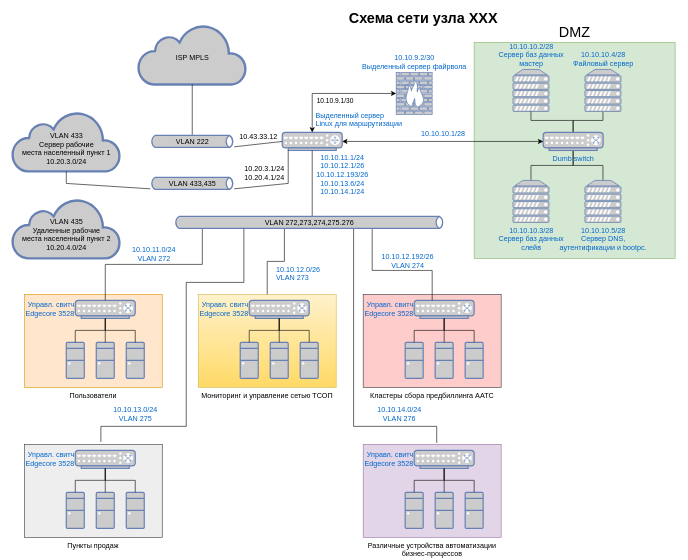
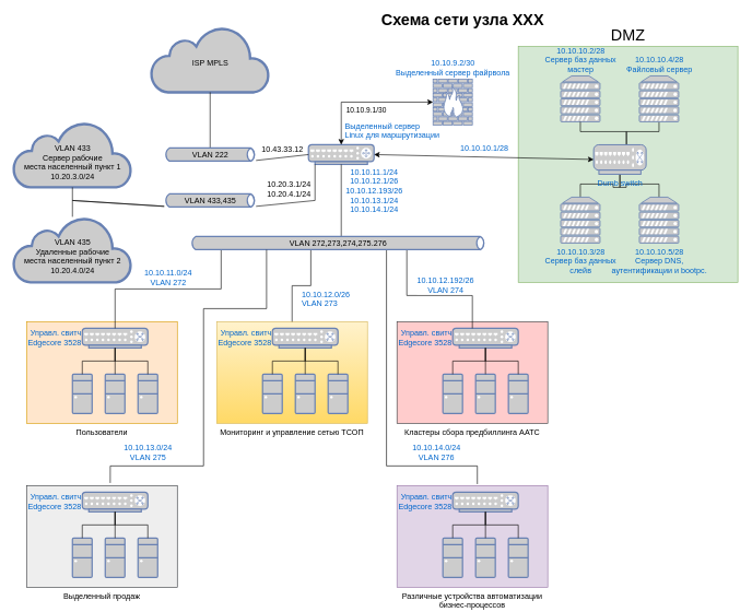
- <mxCell id="25" value="Dumb switch" style="fontColor=#0066CC;verticalAlign=top;verticalLabelPosition=bottom;labelPosition=center;align=center;html=1;outlineConnect=0;fillColor=#CCCCCC;strokeColor=#6881B3;gradientColor=none;gradientDirection=north;strokeWidth=2;shape=mxgraph.networks.switch;fontSize=12;" parent="1" vertex="1"><mxGeometry x="905" y="220" width="100" height="30" as="geometry" /></mxCell>
+ <mxCell id="25" value="Dumb switch" style="fontColor=#0066CC;verticalAlign=top;verticalLabelPosition=bottom;labelPosition=center;align=center;html=1;outlineConnect=0;fillColor=#CCCCCC;strokeColor=#6881B3;gradientColor=none;gradientDirection=north;strokeWidth=2;shape=mxgraph.networks.switch;fontSize=12;" parent="1" vertex="1"><mxGeometry x="905" y="220" width="80" height="45" as="geometry" /></mxCell>
- <mxCell id="75" value="&lt;span style=&quot;text-align: left ; background-color: rgb(255 , 255 , 255)&quot;&gt;10.10.11.1/24&lt;/span&gt;&lt;br style=&quot;text-align: left&quot;&gt;&lt;span style=&quot;text-align: left ; background-color: rgb(255 , 255 , 255)&quot;&gt;10.10.12.1/26&lt;/span&gt;&lt;br style=&quot;text-align: left&quot;&gt;&lt;span style=&quot;text-align: left ; background-color: rgb(255 , 255 , 255)&quot;&gt;10.10.12.193/26&lt;/span&gt;&lt;br style=&quot;text-align: left&quot;&gt;&lt;span style=&quot;text-align: left ; background-color: rgb(255 , 255 , 255)&quot;&gt;10.10.13.6/24&lt;/span&gt;&lt;br style=&quot;text-align: left&quot;&gt;&lt;span style=&quot;text-align: left ; background-color: rgb(255 , 255 , 255)&quot;&gt;10.10.14.1/24&lt;/span&gt;" style="text;html=1;resizable=0;autosize=1;align=center;verticalAlign=middle;points=[];fillColor=none;strokeColor=none;rounded=0;fontSize=12;fontColor=#0066CC;" parent="1" vertex="1"><mxGeometry x="520" y="250" width="100" height="80" as="geometry" /></mxCell>
+ <mxCell id="75" value="&lt;span style=&quot;text-align: left ; background-color: rgb(255 , 255 , 255)&quot;&gt;10.10.11.1/24&lt;/span&gt;&lt;br style=&quot;text-align: left&quot;&gt;&lt;span style=&quot;text-align: left ; background-color: rgb(255 , 255 , 255)&quot;&gt;10.10.12.1/26&lt;/span&gt;&lt;br style=&quot;text-align: left&quot;&gt;&lt;span style=&quot;text-align: left ; background-color: rgb(255 , 255 , 255)&quot;&gt;10.10.12.193/26&lt;/span&gt;&lt;br style=&quot;text-align: left&quot;&gt;&lt;span style=&quot;text-align: left ; background-color: rgb(255 , 255 , 255)&quot;&gt;10.10.13.1/24&lt;/span&gt;&lt;br style=&quot;text-align: left&quot;&gt;&lt;span style=&quot;text-align: left ; background-color: rgb(255 , 255 , 255)&quot;&gt;10.10.14.1/24&lt;/span&gt;" style="text;html=1;resizable=0;autosize=1;align=center;verticalAlign=middle;points=[];fillColor=none;strokeColor=none;rounded=0;fontSize=12;fontColor=#0066CC;" parent="1" vertex="1"><mxGeometry x="520" y="250" width="100" height="80" as="geometry" /></mxCell>
+ <mxCell id="22" style="edgeStyle=orthogonalEdgeStyle;rounded=0;jumpStyle=none;orthogonalLoop=1;jettySize=auto;html=1;fontSize=12;fontColor=#000000;endArrow=none;endFill=0;" parent="1" source="23" target="19" edge="1"><mxGeometry relative="1" as="geometry" /></mxCell>
- <mxCell id="55" value="Пункты продаж" style="rounded=0;whiteSpace=wrap;html=1;fontSize=12;fillColor=#eeeeee;strokeColor=#36393d;labelPosition=center;verticalLabelPosition=bottom;align=center;verticalAlign=top;" parent="1" vertex="1"><mxGeometry x="40" y="740" width="230" height="155" as="geometry" /></mxCell>
+ <mxCell id="55" value="Выделенный продаж" style="rounded=0;whiteSpace=wrap;html=1;fontSize=12;fillColor=#eeeeee;strokeColor=#36393d;labelPosition=center;verticalLabelPosition=bottom;align=center;verticalAlign=top;" parent="1" vertex="1"><mxGeometry x="40" y="740" width="230" height="155" as="geometry" /></mxCell>
